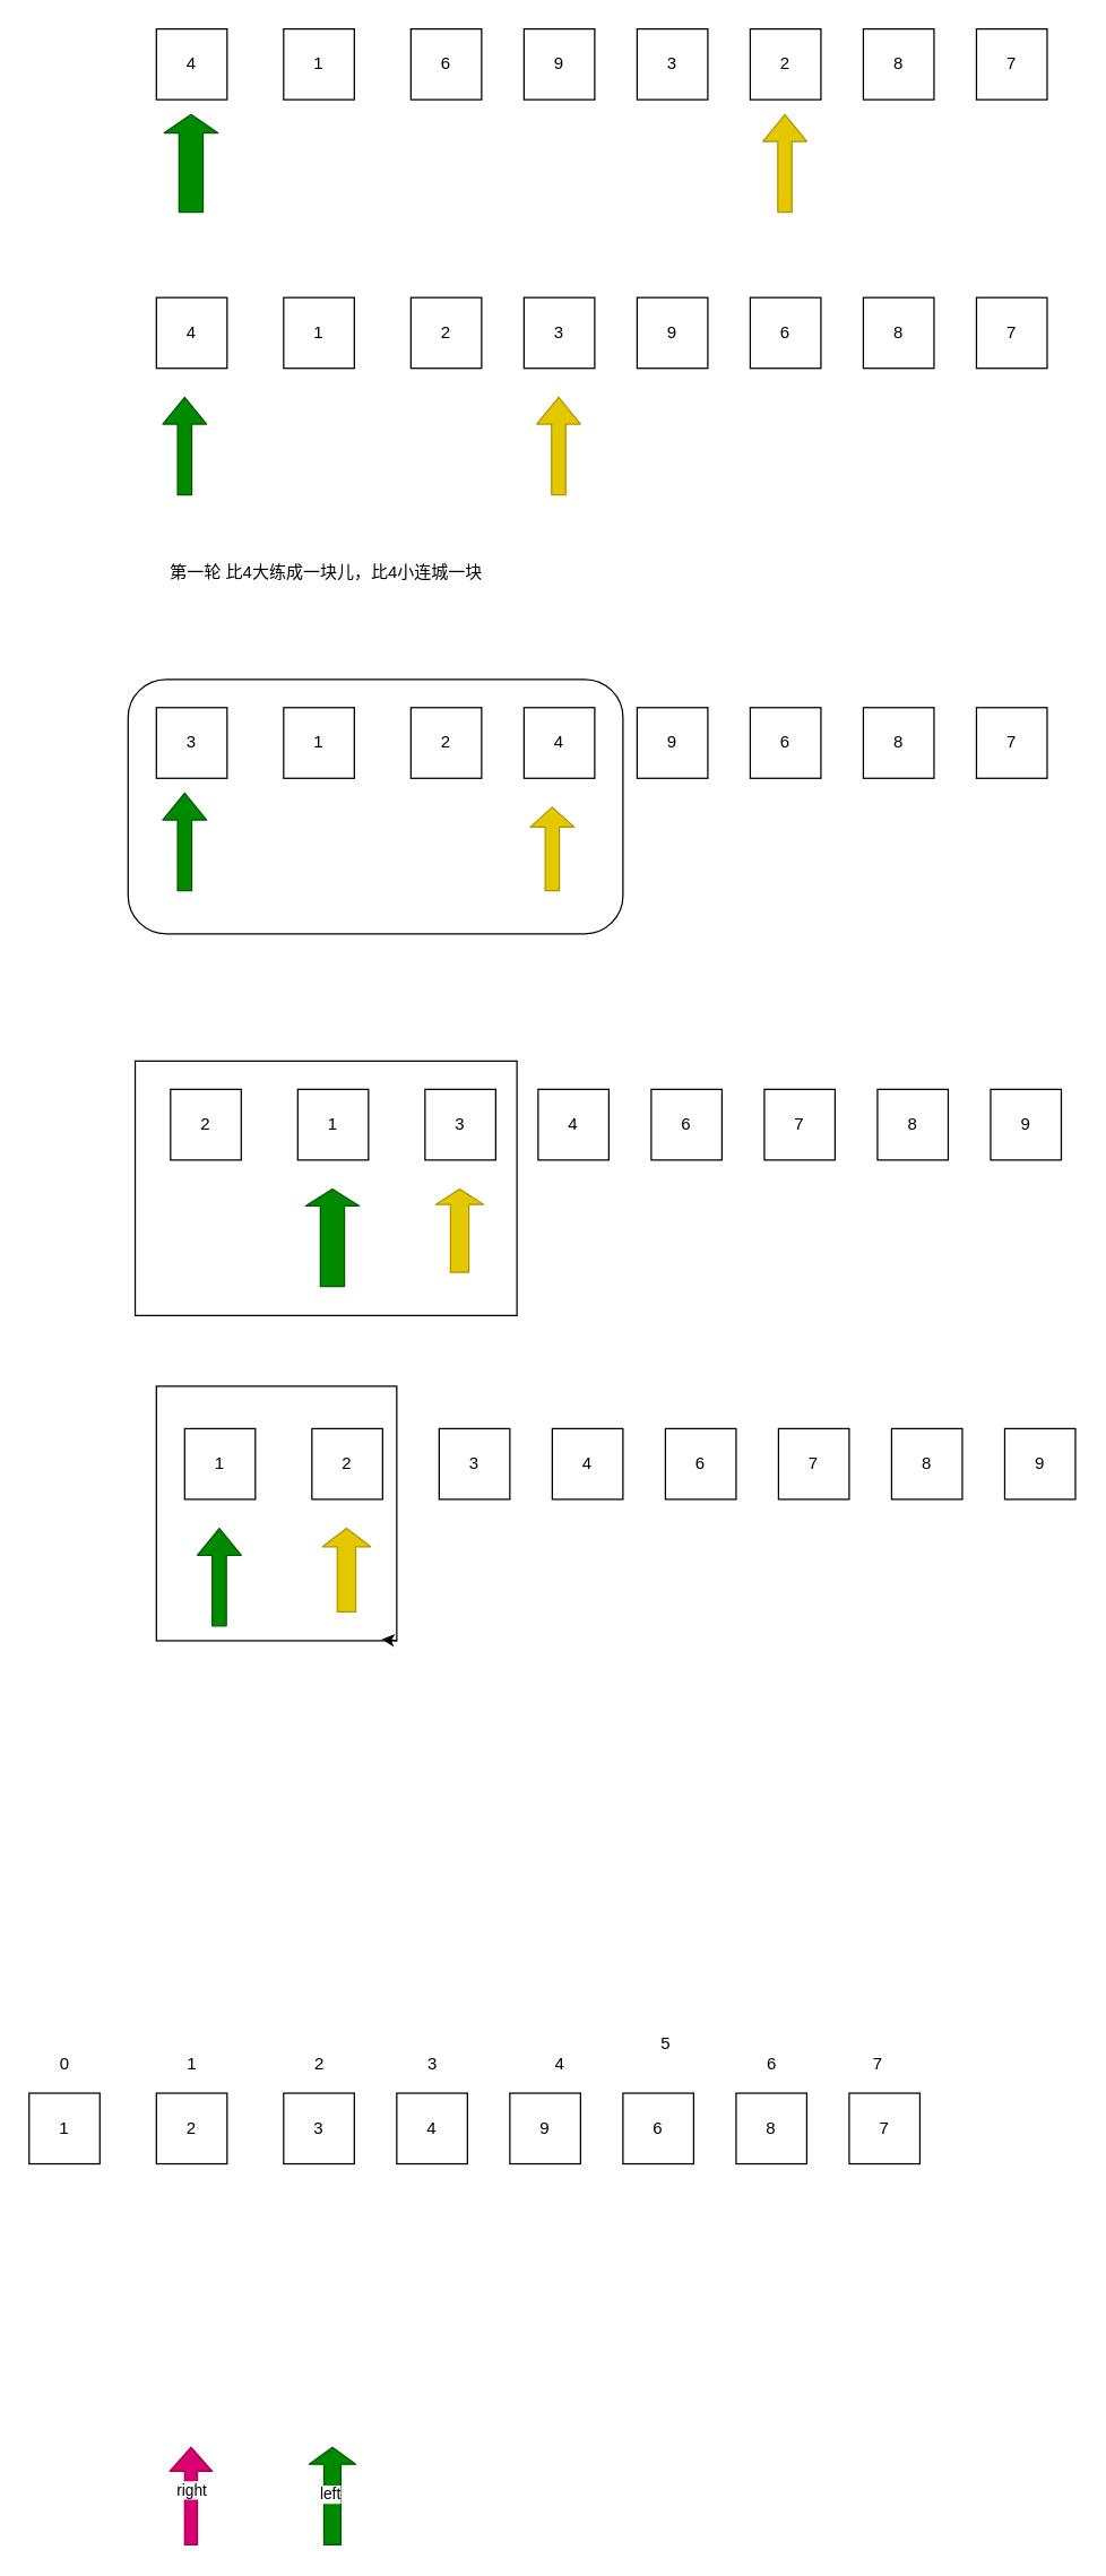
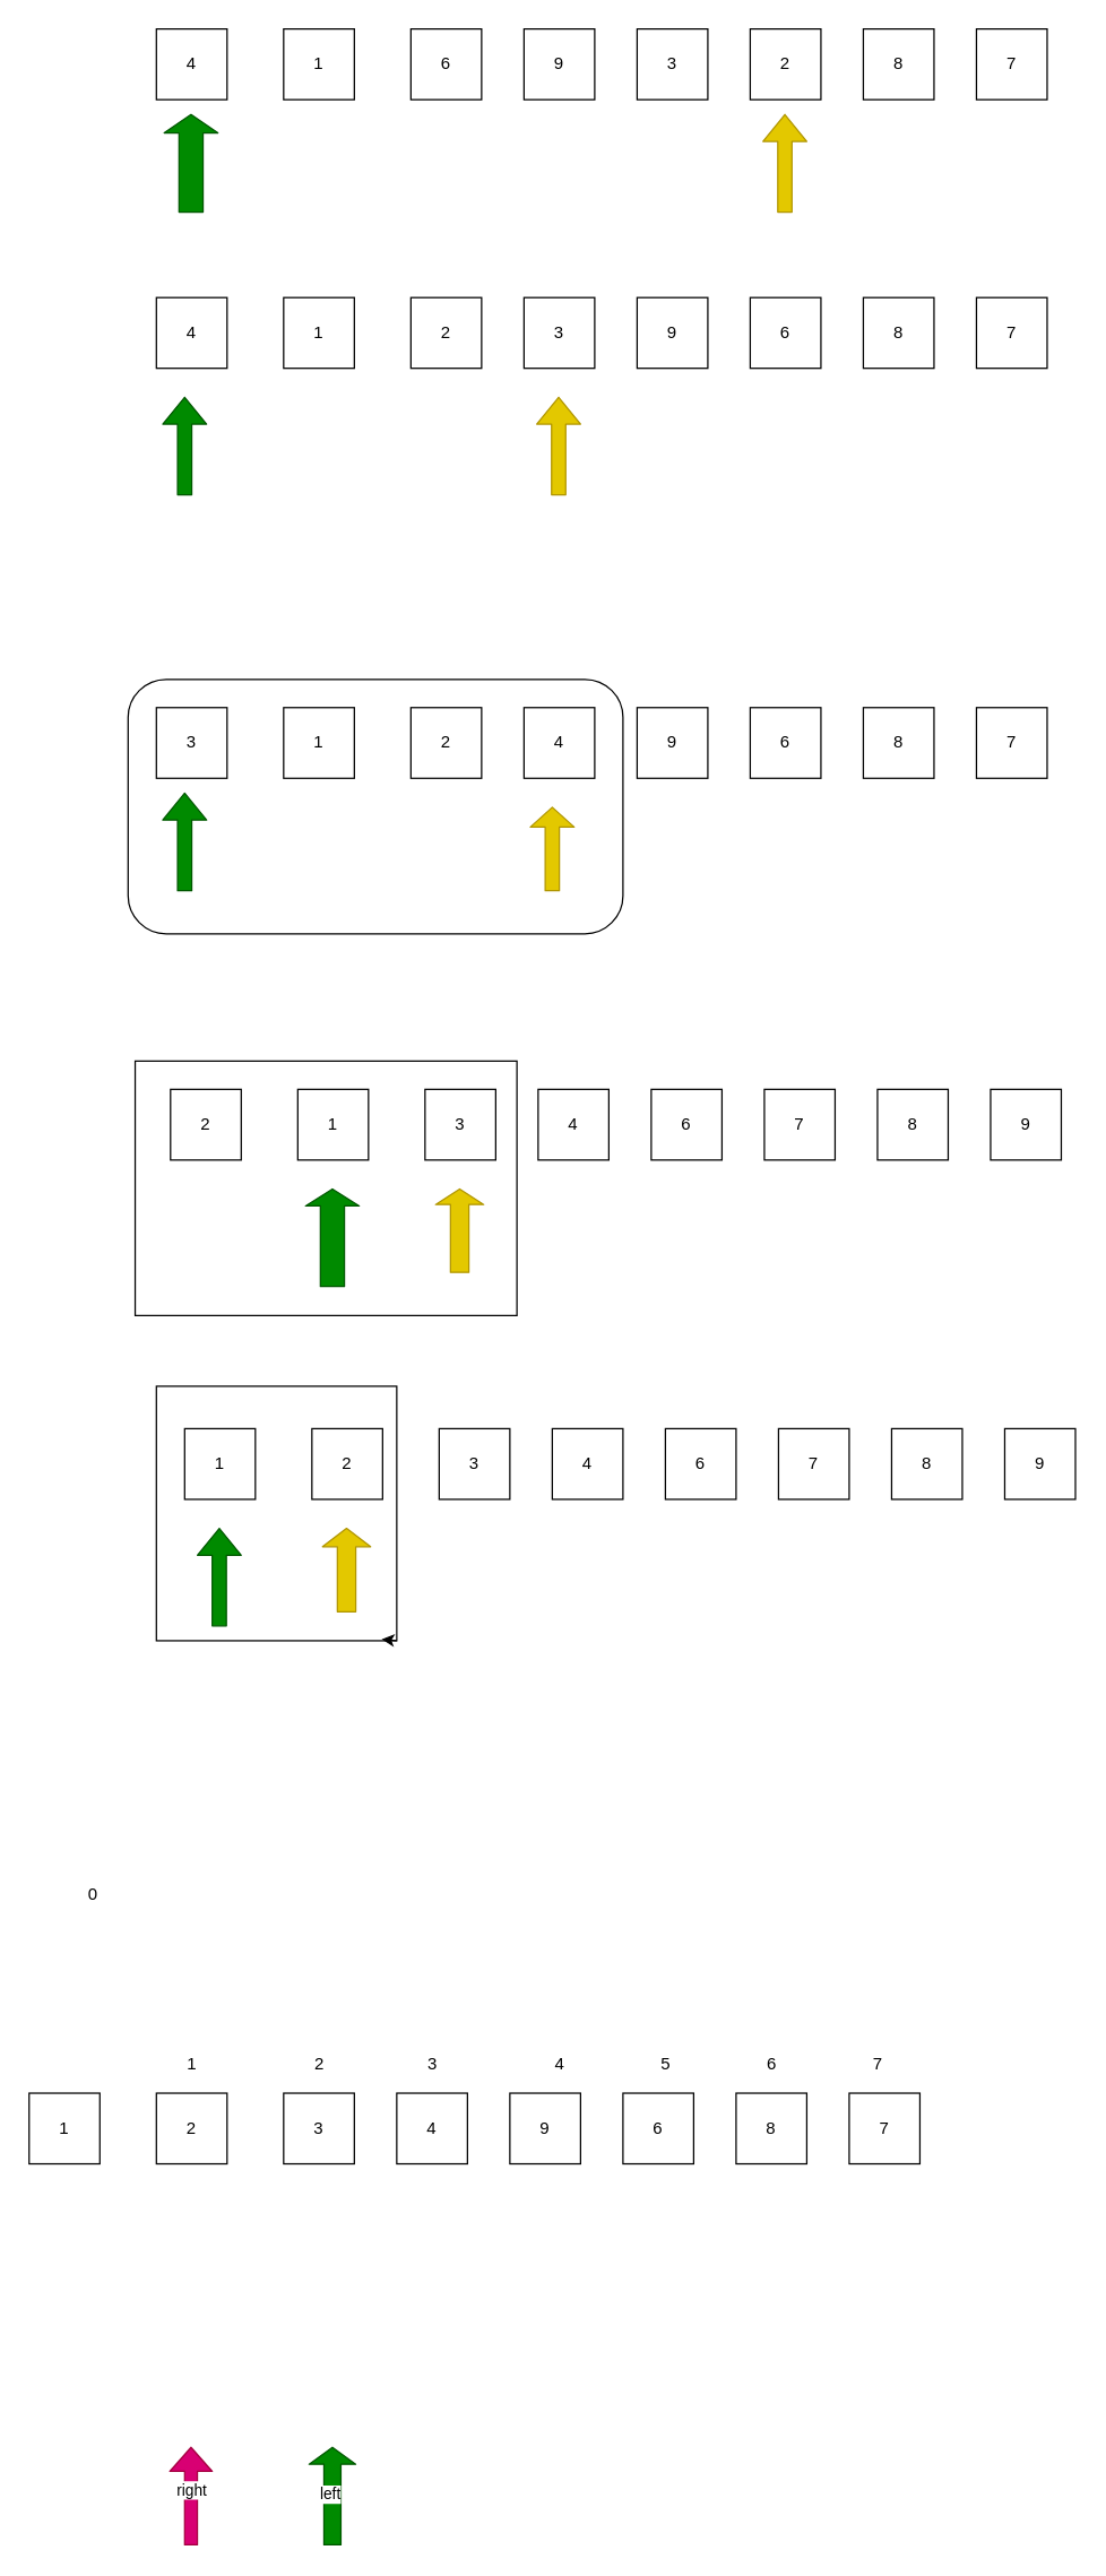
- <mxCell id="14" value="第一轮 比4大练成一块儿，比4小连城一块" style="text;html=1;align=center;verticalAlign=middle;resizable=0;points=[];autosize=1;strokeColor=none;fillColor=none;" parent="1" vertex="1"><mxGeometry x="110" y="390" width="240" height="30" as="geometry" /></mxCell>
- <mxCell id="74" value="5" style="text;html=1;align=center;verticalAlign=middle;resizable=0;points=[];autosize=1;strokeColor=none;fillColor=none;" vertex="1" parent="1"><mxGeometry x="455" y="1430" width="30" height="30" as="geometry" /></mxCell>
+ <mxCell id="74" value="5" style="text;html=1;align=center;verticalAlign=middle;resizable=0;points=[];autosize=1;strokeColor=none;fillColor=none;" vertex="1" parent="1"><mxGeometry x="455" y="1445" width="30" height="30" as="geometry" /></mxCell>
- <mxCell id="69" value="0" style="text;html=1;align=center;verticalAlign=middle;resizable=0;points=[];autosize=1;strokeColor=none;fillColor=none;" vertex="1" parent="1"><mxGeometry x="30" y="1445" width="30" height="30" as="geometry" /></mxCell>
+ <mxCell id="69" value="0" style="text;html=1;align=center;verticalAlign=middle;resizable=0;points=[];autosize=1;strokeColor=none;fillColor=none;" vertex="1" parent="1"><mxGeometry x="50" y="1325" width="30" height="30" as="geometry" /></mxCell>
